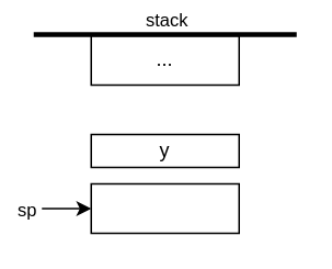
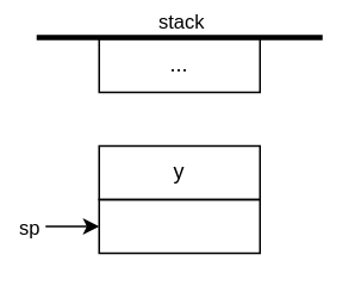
- <mxCell id="3" value="y" style="rounded=0;whiteSpace=wrap;html=1;fillColor=none;" vertex="1" parent="1"><mxGeometry x="55" y="81" width="90" height="20" as="geometry" /></mxCell>
+ <mxCell id="3" value="y" style="rounded=0;whiteSpace=wrap;html=1;fillColor=none;" vertex="1" parent="1"><mxGeometry x="55" y="81" width="90" height="30" as="geometry" /></mxCell>
